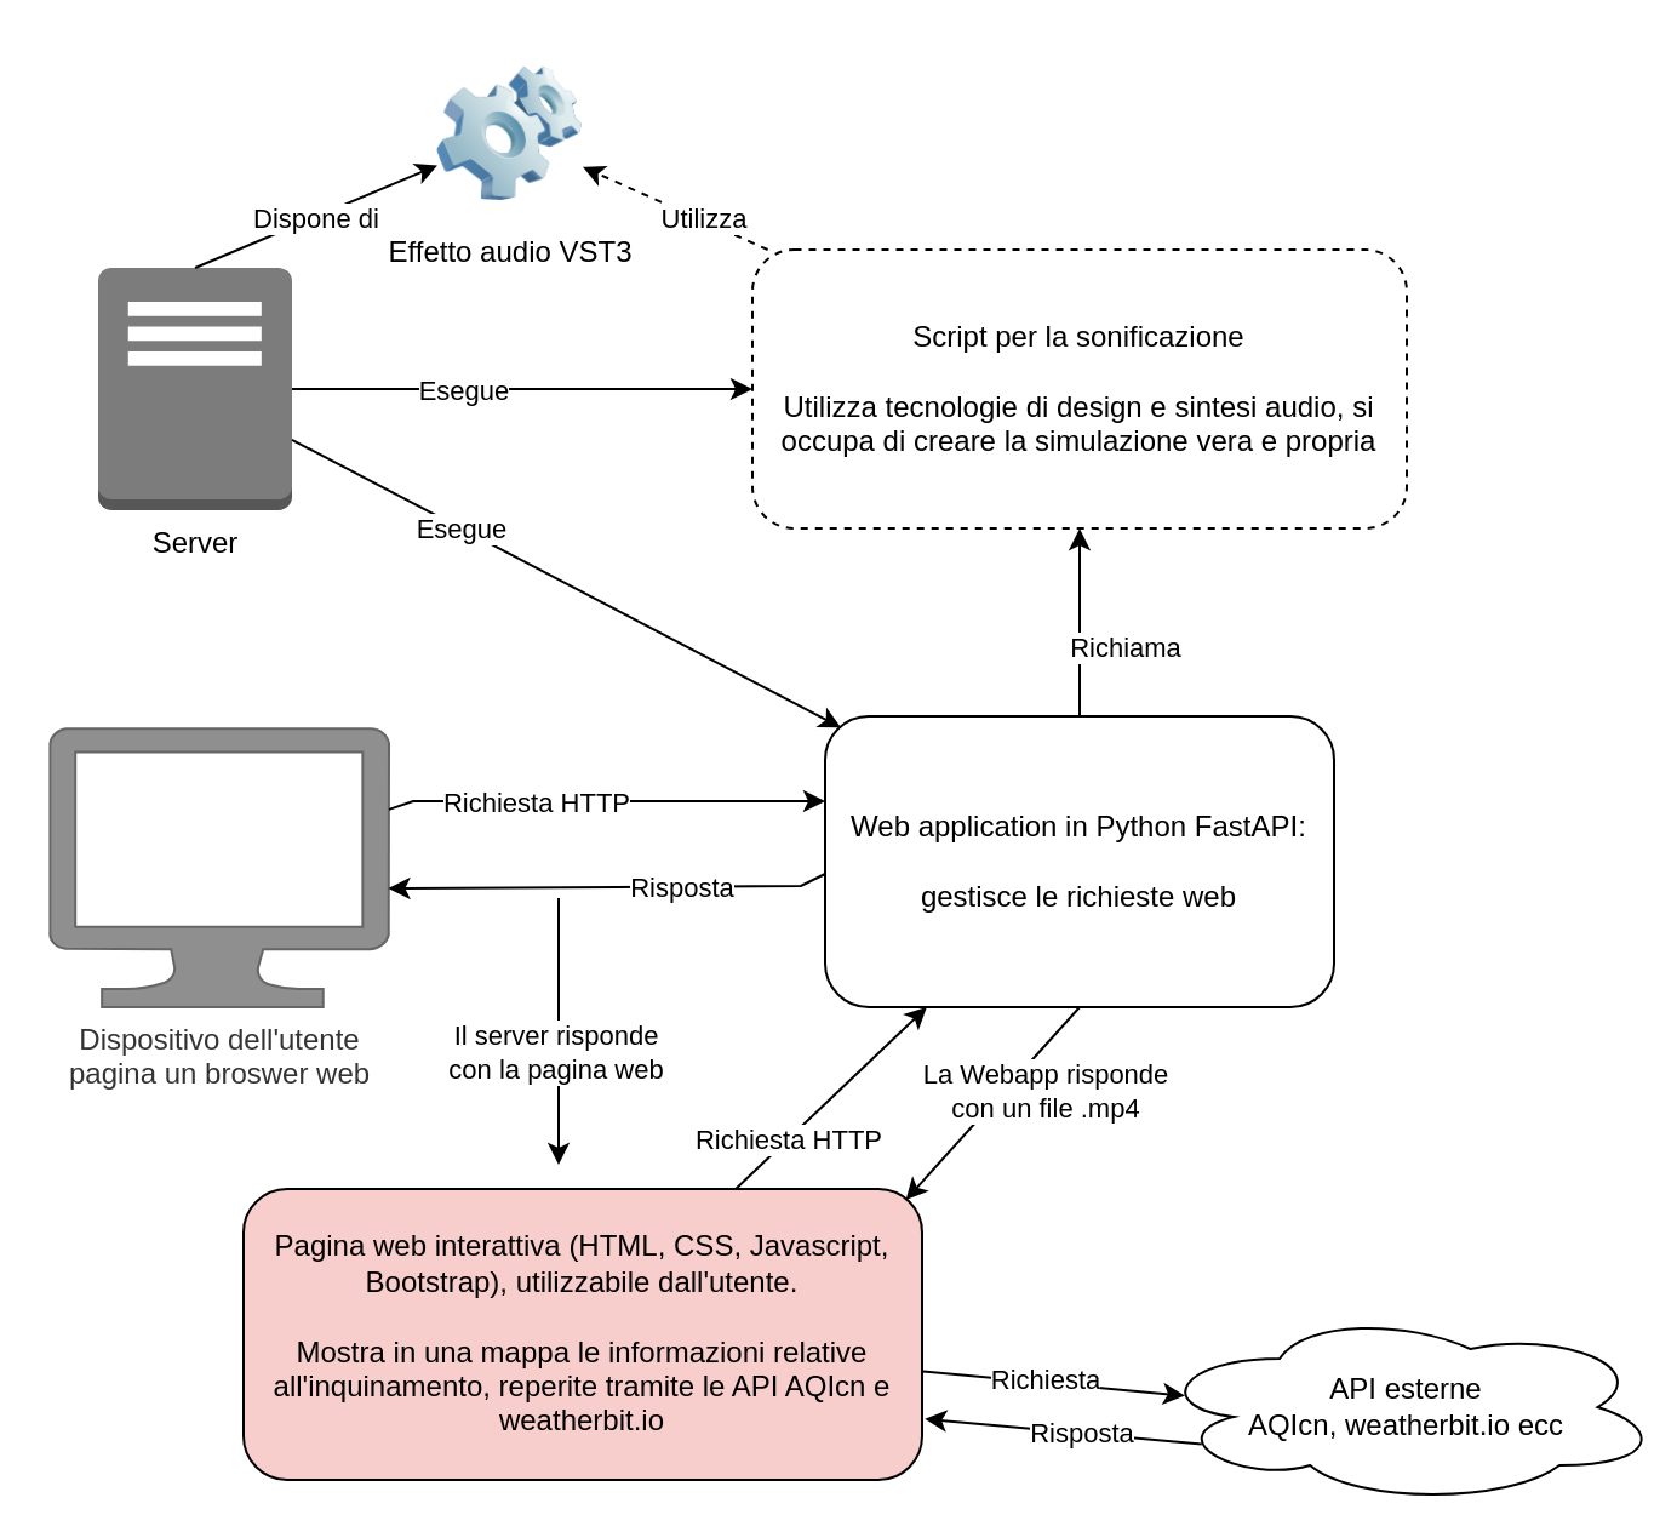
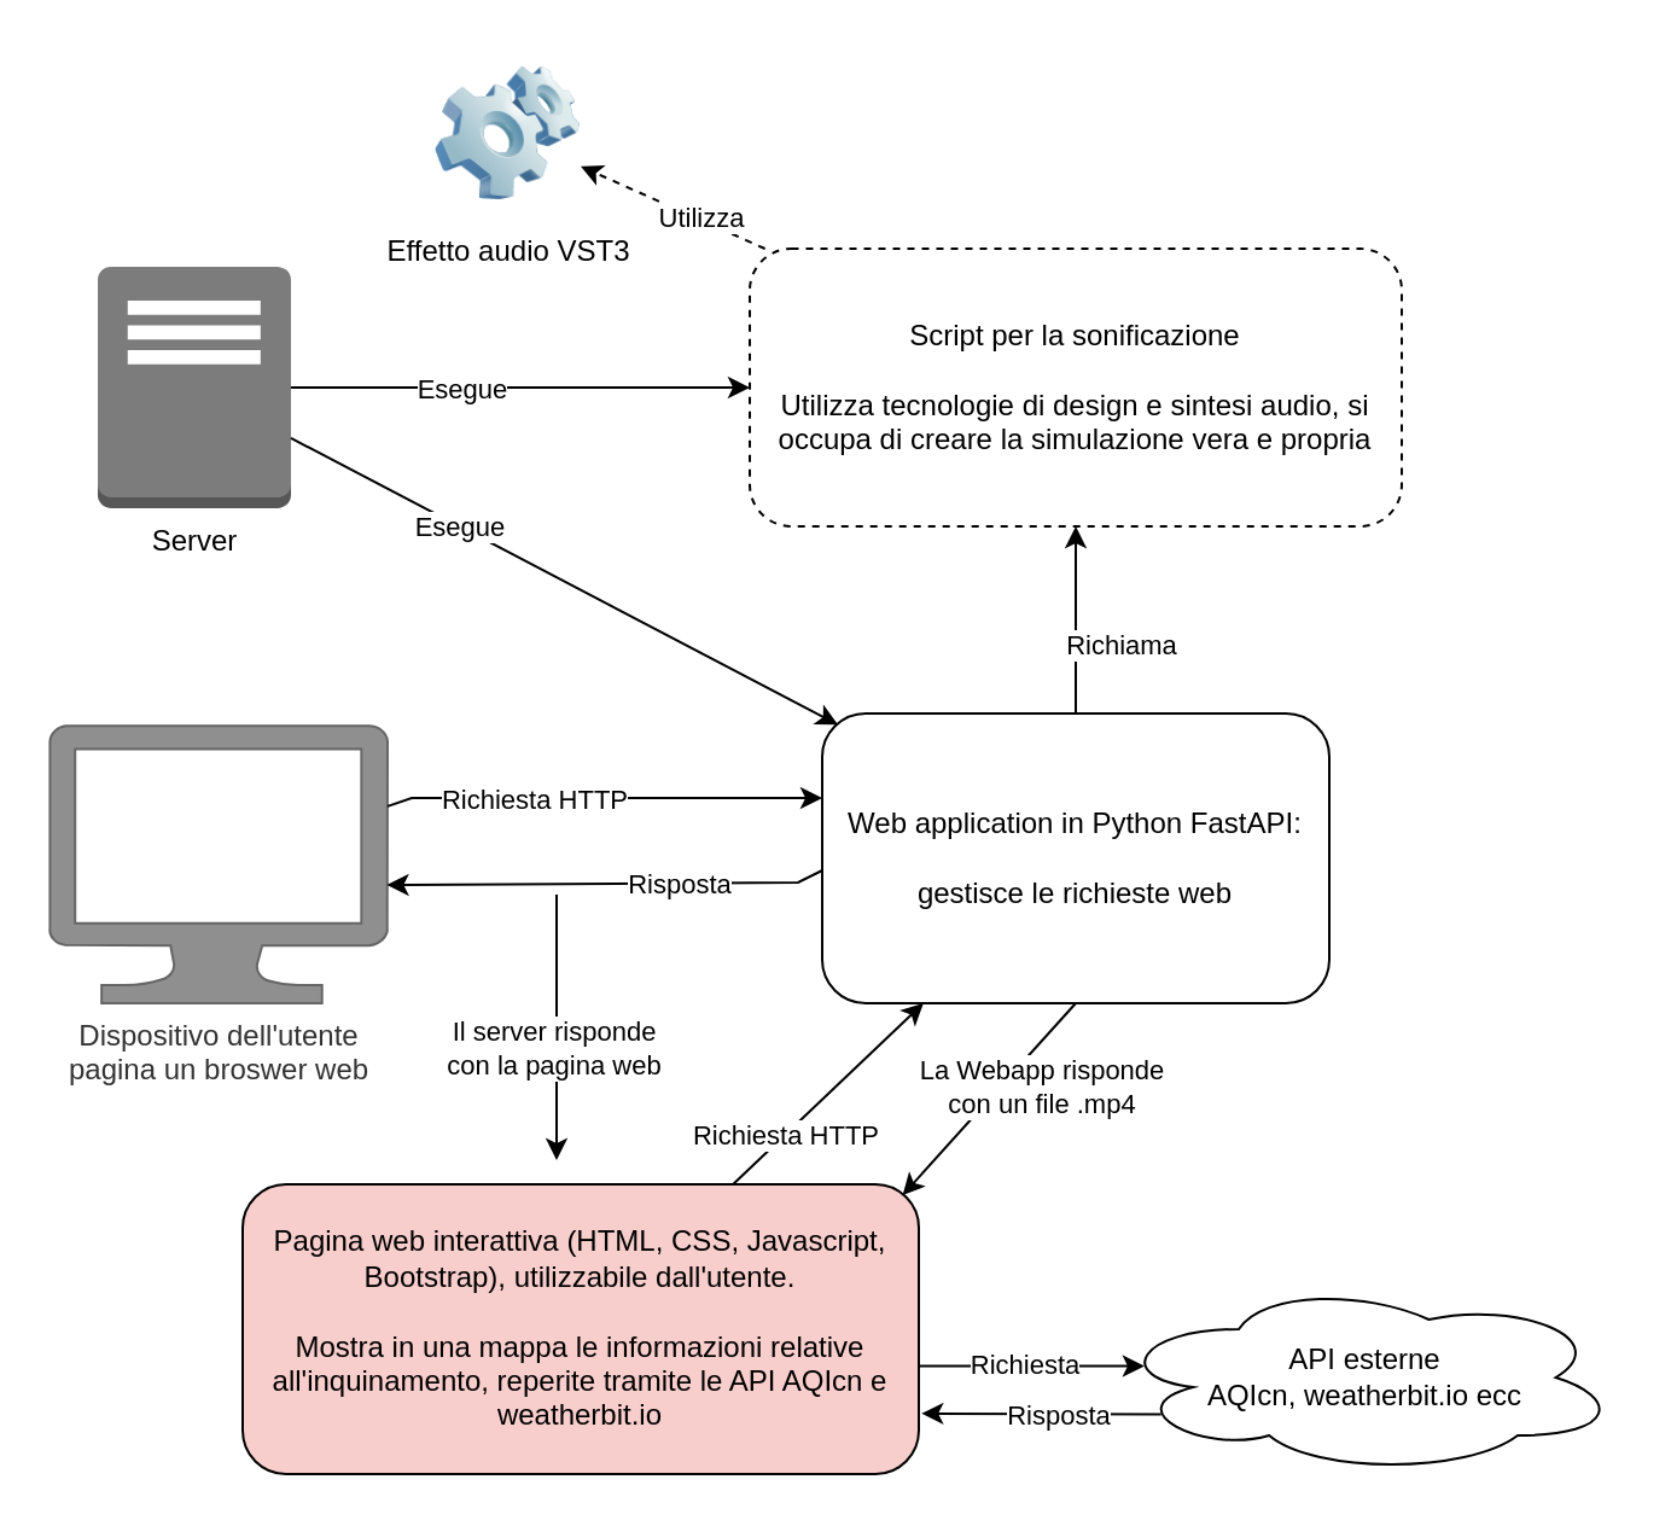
- <mxCell id="31" value="" style="endArrow=classic;html=1;rounded=0;exitX=0.5;exitY=0;exitDx=0;exitDy=0;exitPerimeter=0;" edge="1" parent="1" source="19" target="28"><mxGeometry width="50" height="50" relative="1" as="geometry"><mxPoint x="-70" y="220" as="sourcePoint" /><mxPoint x="-20" y="170" as="targetPoint" /></mxGeometry></mxCell>
- <mxCell id="32" value="Dispone di" style="edgeLabel;html=1;align=center;verticalAlign=middle;resizable=0;points=[];" vertex="1" connectable="0" parent="31"><mxGeometry x="-0.188" y="-1" relative="1" as="geometry"><mxPoint x="9" y="-4" as="offset" /></mxGeometry></mxCell>
- <mxCell id="11" value="API esterne&lt;br&gt;AQIcn, weatherbit.io ecc" style="ellipse;shape=cloud;whiteSpace=wrap;html=1;" vertex="1" parent="1"><mxGeometry x="475" y="540" width="210" height="80" as="geometry" /></mxCell>
+ <mxCell id="11" value="API esterne&lt;br&gt;AQIcn, weatherbit.io ecc" style="ellipse;shape=cloud;whiteSpace=wrap;html=1;" vertex="1" parent="1"><mxGeometry x="460" y="530" width="210" height="80" as="geometry" /></mxCell>
